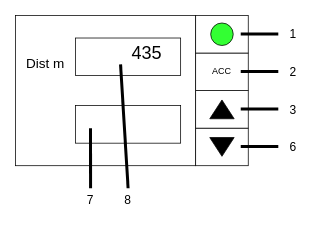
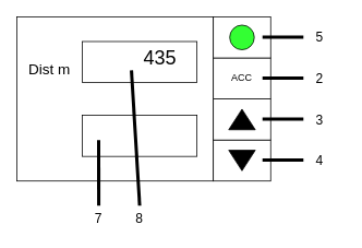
- <mxCell id="18" value="&lt;font style=&quot;font-size: 16px;&quot;&gt;1&lt;/font&gt;" style="text;html=1;align=center;verticalAlign=middle;whiteSpace=wrap;rounded=0;" vertex="1" parent="1"><mxGeometry x="360" y="30" width="60" height="30" as="geometry" /></mxCell>
+ <mxCell id="18" value="&lt;font style=&quot;font-size: 16px;&quot;&gt;5&lt;/font&gt;" style="text;html=1;align=center;verticalAlign=middle;whiteSpace=wrap;rounded=0;" vertex="1" parent="1"><mxGeometry x="360" y="30" width="60" height="30" as="geometry" /></mxCell>
- <mxCell id="21" value="&lt;font style=&quot;font-size: 16px;&quot;&gt;6&lt;/font&gt;" style="text;html=1;align=center;verticalAlign=middle;whiteSpace=wrap;rounded=0;" vertex="1" parent="1"><mxGeometry x="360" y="180" width="60" height="30" as="geometry" /></mxCell>
+ <mxCell id="21" value="&lt;font style=&quot;font-size: 16px;&quot;&gt;4&lt;/font&gt;" style="text;html=1;align=center;verticalAlign=middle;whiteSpace=wrap;rounded=0;" vertex="1" parent="1"><mxGeometry x="360" y="180" width="60" height="30" as="geometry" /></mxCell>
